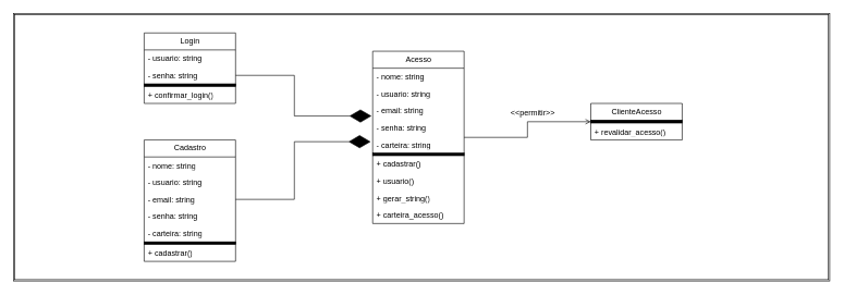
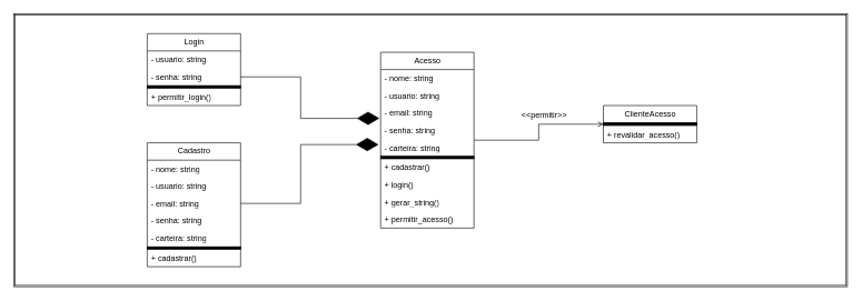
- <mxCell id="23" value="+ confirmar_login()" style="text;strokeColor=none;fillColor=none;align=left;verticalAlign=top;spacingLeft=4;spacingRight=4;overflow=hidden;rotatable=0;points=[[0,0.5],[1,0.5]];portConstraint=eastwest;whiteSpace=wrap;html=1;" vertex="1" parent="19"><mxGeometry y="82" width="140" height="26" as="geometry" /></mxCell>
+ <mxCell id="23" value="+ permitir_login()" style="text;strokeColor=none;fillColor=none;align=left;verticalAlign=top;spacingLeft=4;spacingRight=4;overflow=hidden;rotatable=0;points=[[0,0.5],[1,0.5]];portConstraint=eastwest;whiteSpace=wrap;html=1;" vertex="1" parent="19"><mxGeometry y="82" width="140" height="26" as="geometry" /></mxCell>
- <mxCell id="12" value="+ usuario()" style="text;strokeColor=none;fillColor=none;align=left;verticalAlign=top;spacingLeft=4;spacingRight=4;overflow=hidden;rotatable=0;points=[[0,0.5],[1,0.5]];portConstraint=eastwest;whiteSpace=wrap;html=1;" vertex="1" parent="4"><mxGeometry y="186" width="140" height="26" as="geometry" /></mxCell>
+ <mxCell id="12" value="+ login()" style="text;strokeColor=none;fillColor=none;align=left;verticalAlign=top;spacingLeft=4;spacingRight=4;overflow=hidden;rotatable=0;points=[[0,0.5],[1,0.5]];portConstraint=eastwest;whiteSpace=wrap;html=1;" vertex="1" parent="4"><mxGeometry y="186" width="140" height="26" as="geometry" /></mxCell>
- <mxCell id="14" value="+ carteira_acesso()" style="text;strokeColor=none;fillColor=none;align=left;verticalAlign=top;spacingLeft=4;spacingRight=4;overflow=hidden;rotatable=0;points=[[0,0.5],[1,0.5]];portConstraint=eastwest;whiteSpace=wrap;html=1;" vertex="1" parent="4"><mxGeometry y="238" width="140" height="26" as="geometry" /></mxCell>
+ <mxCell id="14" value="+ permitir_acesso()" style="text;strokeColor=none;fillColor=none;align=left;verticalAlign=top;spacingLeft=4;spacingRight=4;overflow=hidden;rotatable=0;points=[[0,0.5],[1,0.5]];portConstraint=eastwest;whiteSpace=wrap;html=1;" vertex="1" parent="4"><mxGeometry y="238" width="140" height="26" as="geometry" /></mxCell>
